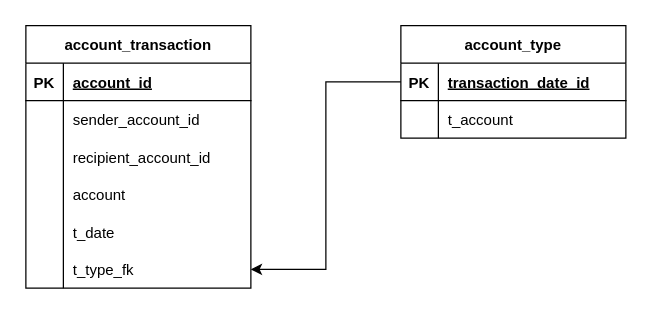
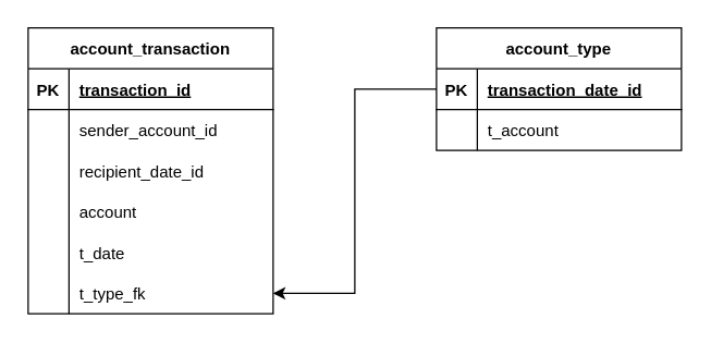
- <mxCell id="5" value="account_id" style="shape=partialRectangle;connectable=0;fillColor=none;top=0;left=0;bottom=0;right=0;align=left;spacingLeft=6;fontStyle=5;overflow=hidden;" parent="3" vertex="1"><mxGeometry x="30" width="150" height="30" as="geometry"><mxRectangle width="150" height="30" as="alternateBounds" /></mxGeometry></mxCell>
+ <mxCell id="5" value="transaction_id" style="shape=partialRectangle;connectable=0;fillColor=none;top=0;left=0;bottom=0;right=0;align=left;spacingLeft=6;fontStyle=5;overflow=hidden;" parent="3" vertex="1"><mxGeometry x="30" width="150" height="30" as="geometry"><mxRectangle width="150" height="30" as="alternateBounds" /></mxGeometry></mxCell>
- <mxCell id="11" value="recipient_account_id" style="shape=partialRectangle;connectable=0;fillColor=none;top=0;left=0;bottom=0;right=0;align=left;spacingLeft=6;overflow=hidden;" vertex="1" parent="9"><mxGeometry x="30" width="150" height="30" as="geometry"><mxRectangle width="150" height="30" as="alternateBounds" /></mxGeometry></mxCell>
+ <mxCell id="11" value="recipient_date_id" style="shape=partialRectangle;connectable=0;fillColor=none;top=0;left=0;bottom=0;right=0;align=left;spacingLeft=6;overflow=hidden;" vertex="1" parent="9"><mxGeometry x="30" width="150" height="30" as="geometry"><mxRectangle width="150" height="30" as="alternateBounds" /></mxGeometry></mxCell>
